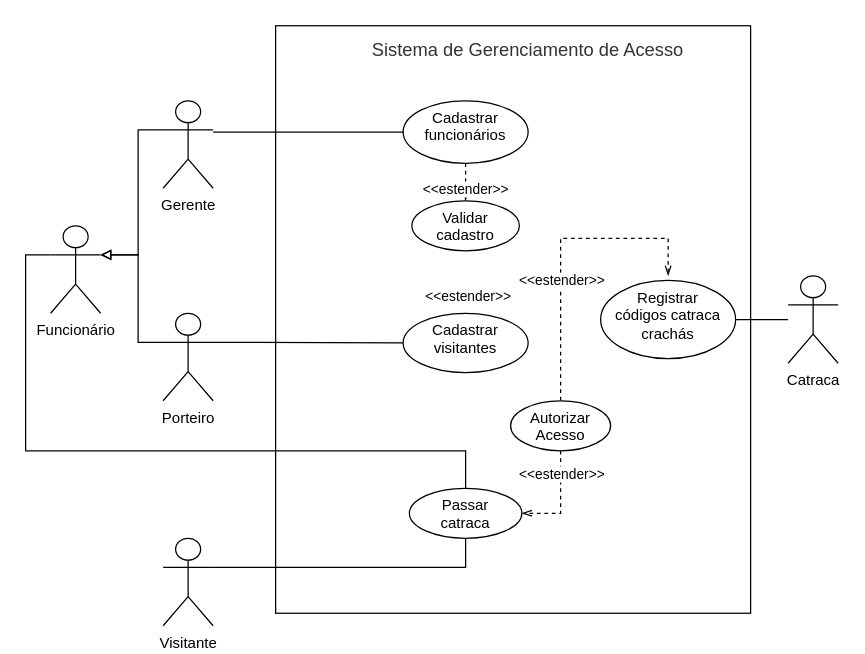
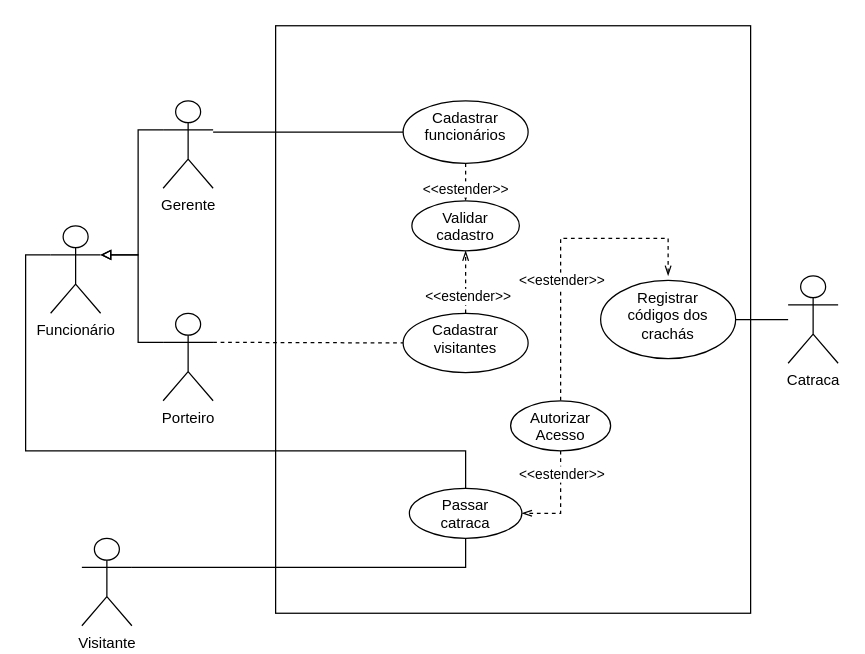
- <mxCell id="14" value="&lt;span style=&quot;color: rgb(51 , 51 , 51) ; font-family: &amp;#34;arial&amp;#34; , sans-serif ; font-size: 14.667px&quot;&gt;Sistema de Gerenciamento de Acesso&lt;/span&gt;" style="text;html=1;strokeColor=none;fillColor=none;align=center;verticalAlign=middle;whiteSpace=wrap;rounded=0;" vertex="1" parent="1"><mxGeometry x="284" y="30" width="276" height="20" as="geometry" /></mxCell>
+ <mxCell id="12" style="edgeStyle=orthogonalEdgeStyle;rounded=0;orthogonalLoop=1;jettySize=auto;html=1;exitX=0.5;exitY=0;exitDx=0;exitDy=0;dashed=1;endArrow=openThin;endFill=0;" edge="1" parent="1" source="13" target="11"><mxGeometry relative="1" as="geometry" /></mxCell>
- <mxCell id="15" value="Registrar&lt;br&gt;códigos catraca&lt;br&gt;crachás" style="ellipse;whiteSpace=wrap;html=1;verticalAlign=top;" vertex="1" parent="1"><mxGeometry x="480" y="223.75" width="108" height="62.5" as="geometry" /></mxCell>
+ <mxCell id="15" value="Registrar&lt;br&gt;códigos dos&lt;br&gt;crachás" style="ellipse;whiteSpace=wrap;html=1;verticalAlign=top;" vertex="1" parent="1"><mxGeometry x="480" y="223.75" width="108" height="62.5" as="geometry" /></mxCell>
- <mxCell id="6" style="edgeStyle=orthogonalEdgeStyle;rounded=0;orthogonalLoop=1;jettySize=auto;html=1;exitX=1;exitY=0.333;exitDx=0;exitDy=0;exitPerimeter=0;entryX=0;entryY=0.5;entryDx=0;entryDy=0;endArrow=none;endFill=0;" edge="1" parent="1" source="8" target="13"><mxGeometry relative="1" as="geometry"><Array as="points"><mxPoint x="180" y="273" /></Array></mxGeometry></mxCell>
+ <mxCell id="6" style="edgeStyle=orthogonalEdgeStyle;rounded=0;orthogonalLoop=1;jettySize=auto;html=1;exitX=1;exitY=0.333;exitDx=0;exitDy=0;exitPerimeter=0;entryX=0;entryY=0.5;entryDx=0;entryDy=0;endArrow=none;endFill=0;dashed=1;" edge="1" parent="1" source="8" target="13"><mxGeometry relative="1" as="geometry"><Array as="points"><mxPoint x="180" y="273" /></Array></mxGeometry></mxCell>
- <mxCell id="24" value="Visitante" style="shape=umlActor;verticalLabelPosition=bottom;verticalAlign=top;html=1;outlineConnect=0;" vertex="1" parent="1"><mxGeometry x="130" y="430" width="40" height="70" as="geometry" /></mxCell>
+ <mxCell id="24" value="Visitante" style="shape=umlActor;verticalLabelPosition=bottom;verticalAlign=top;html=1;outlineConnect=0;" vertex="1" parent="1"><mxGeometry x="65" y="430" width="40" height="70" as="geometry" /></mxCell>
